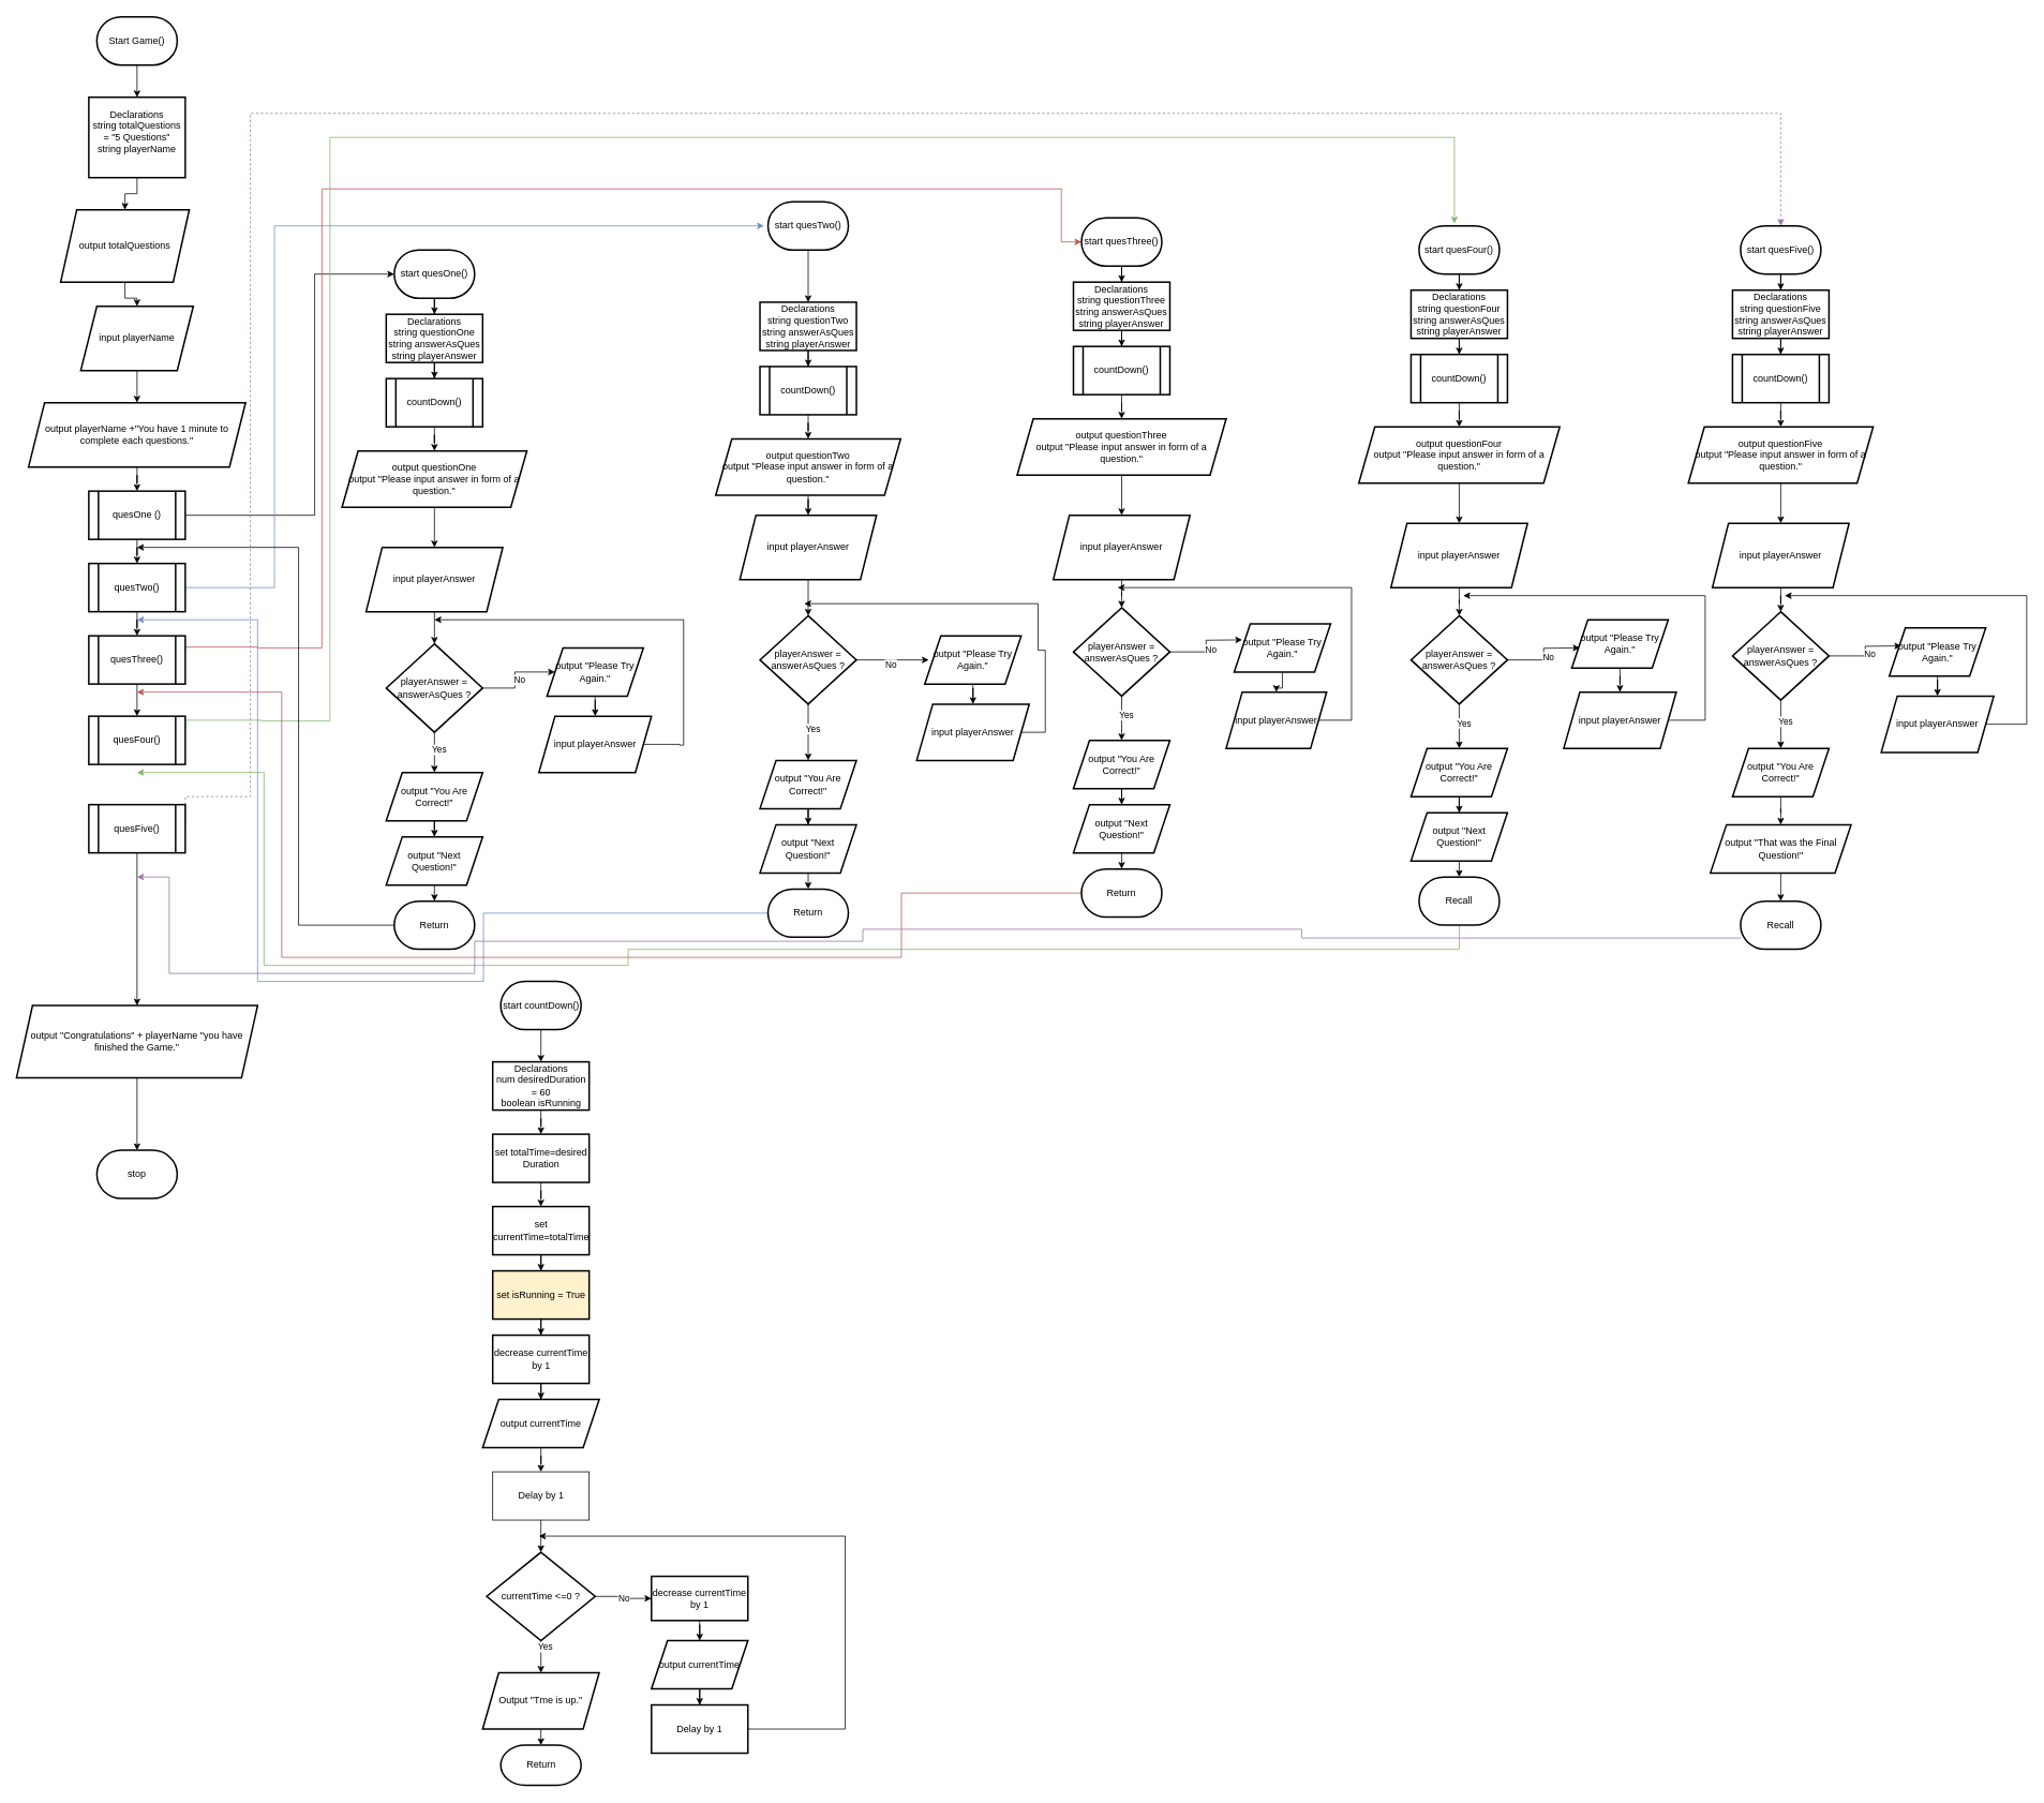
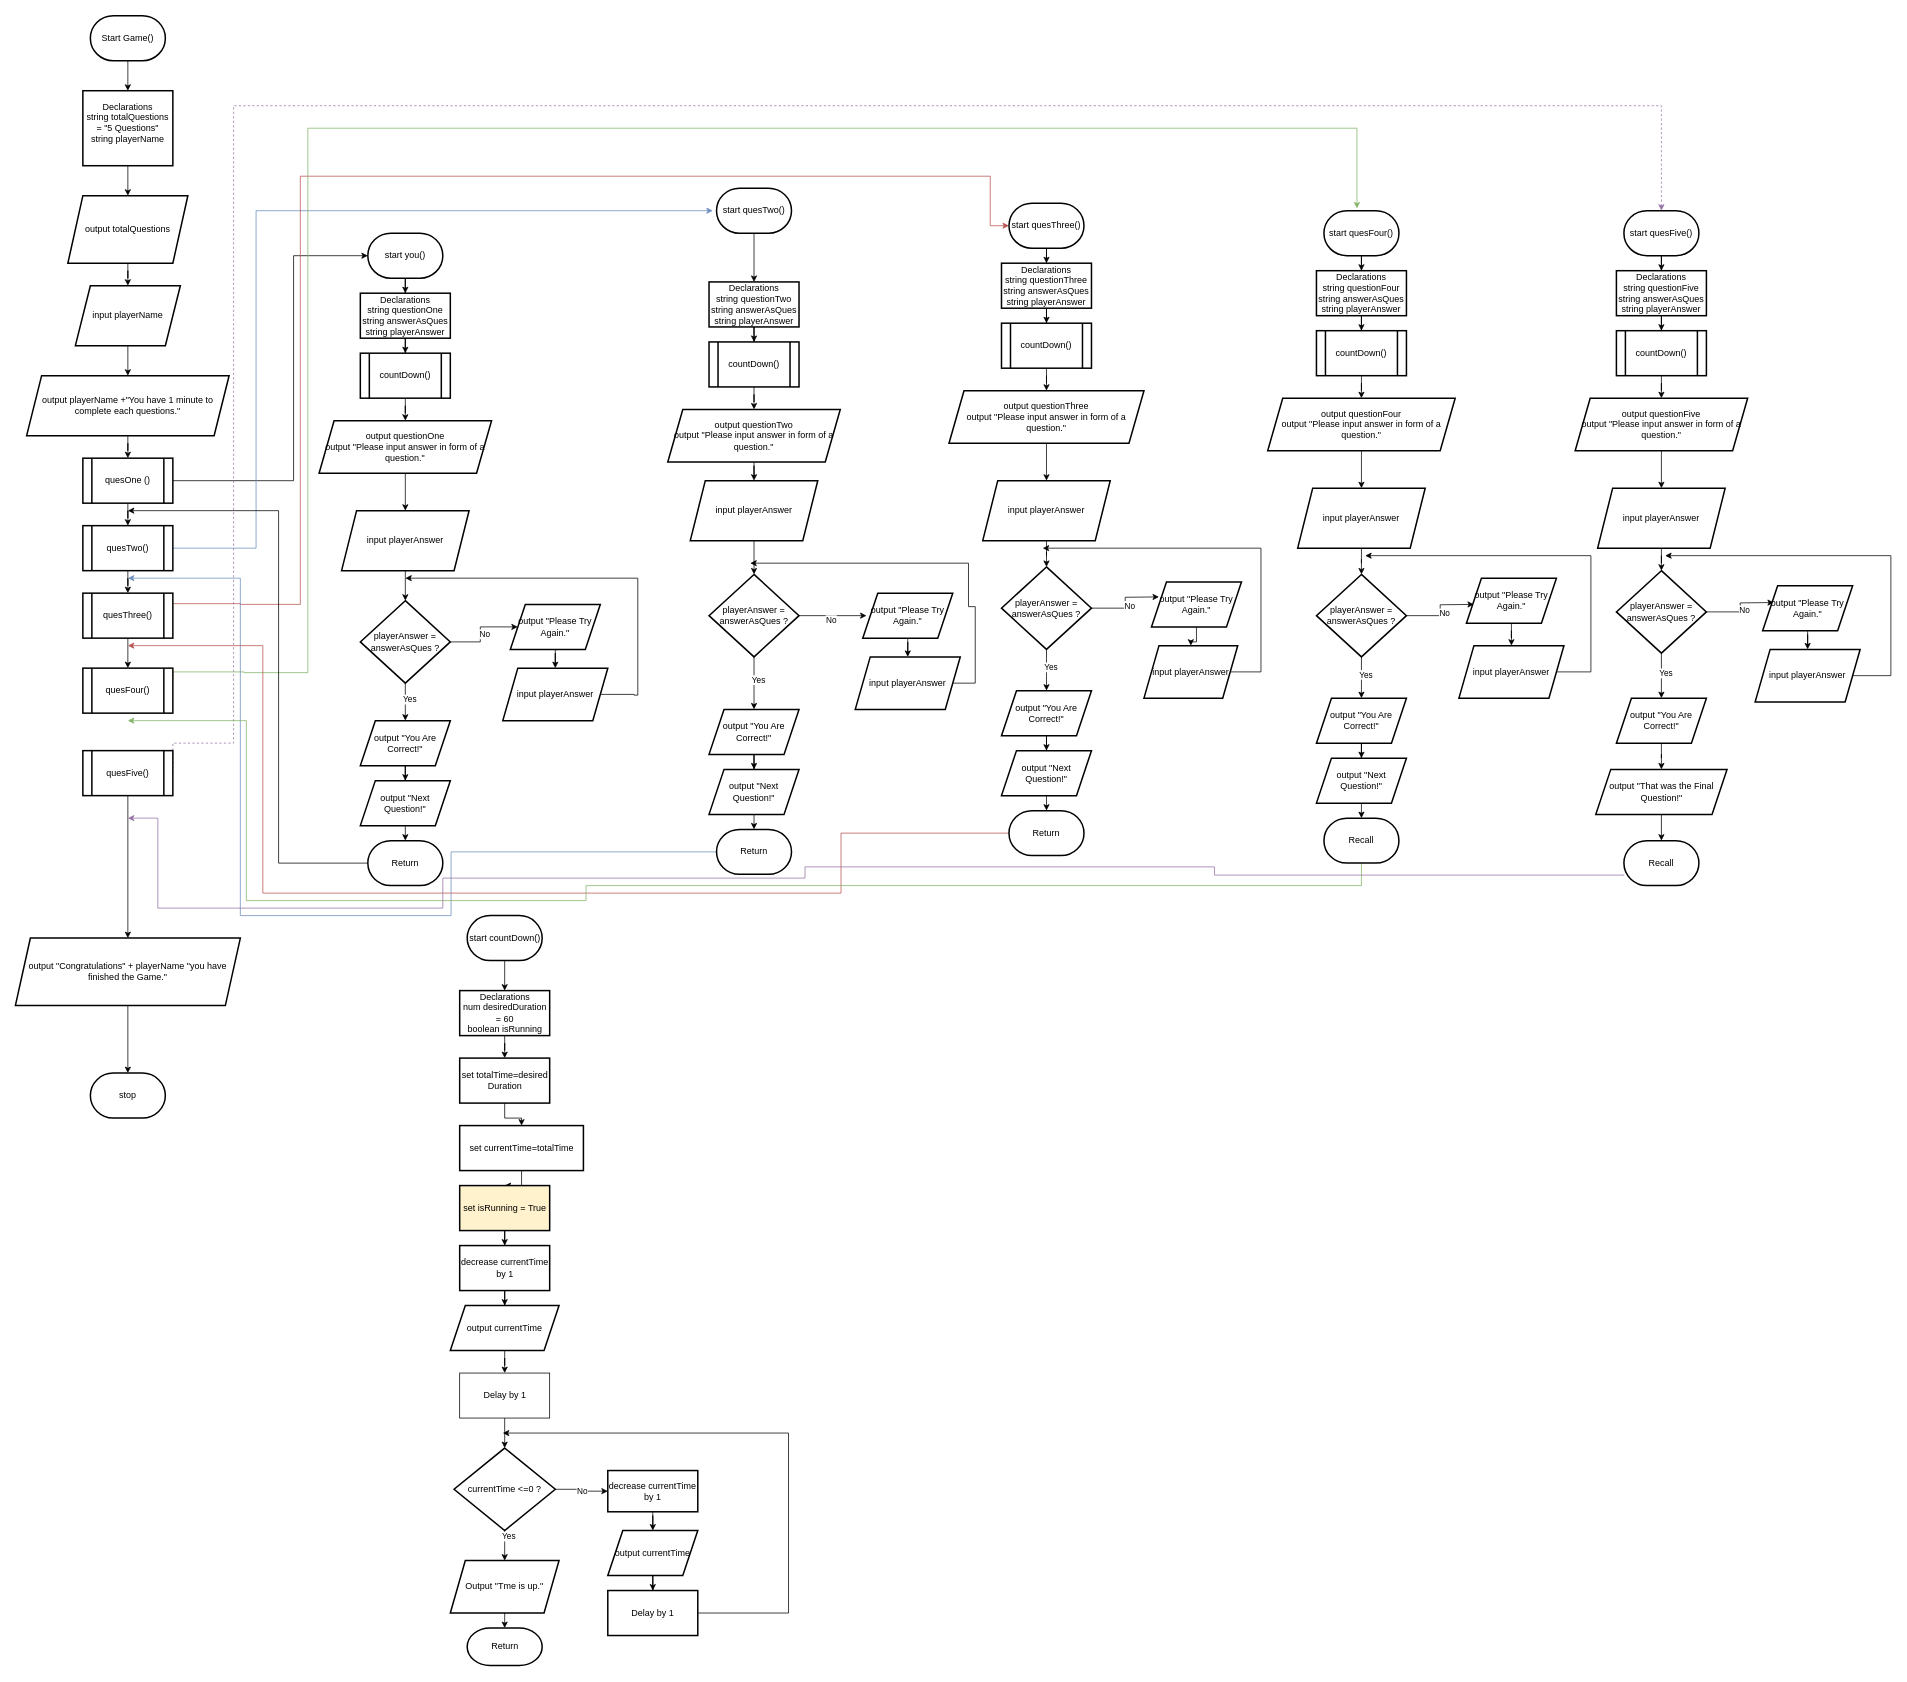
- <mxCell id="7" value="output totalQuestions" style="shape=parallelogram;perimeter=parallelogramPerimeter;whiteSpace=wrap;html=1;fixedSize=1;strokeWidth=2;" parent="1" vertex="1"><mxGeometry x="75" y="260" width="160" height="90" as="geometry" /></mxCell>
+ <mxCell id="7" value="output totalQuestions" style="shape=parallelogram;perimeter=parallelogramPerimeter;whiteSpace=wrap;html=1;fixedSize=1;strokeWidth=2;" parent="1" vertex="1"><mxGeometry x="90" y="260" width="160" height="90" as="geometry" /></mxCell>
- <mxCell id="30" value="start quesOne()" style="strokeWidth=2;html=1;shape=mxgraph.flowchart.terminator;whiteSpace=wrap;" parent="1" vertex="1"><mxGeometry x="490" y="310" width="100" height="60" as="geometry" /></mxCell>
+ <mxCell id="30" value="start you()" style="strokeWidth=2;html=1;shape=mxgraph.flowchart.terminator;whiteSpace=wrap;" parent="1" vertex="1"><mxGeometry x="490" y="310" width="100" height="60" as="geometry" /></mxCell>
- <mxCell id="143" value="set currentTime=totalTime" style="whiteSpace=wrap;html=1;strokeWidth=2;" parent="1" vertex="1"><mxGeometry x="612.5" y="1500" width="120" height="60" as="geometry" /></mxCell>
+ <mxCell id="143" value="set currentTime=totalTime" style="whiteSpace=wrap;html=1;strokeWidth=2;" parent="1" vertex="1"><mxGeometry x="612.5" y="1500" width="165" height="60" as="geometry" /></mxCell>
